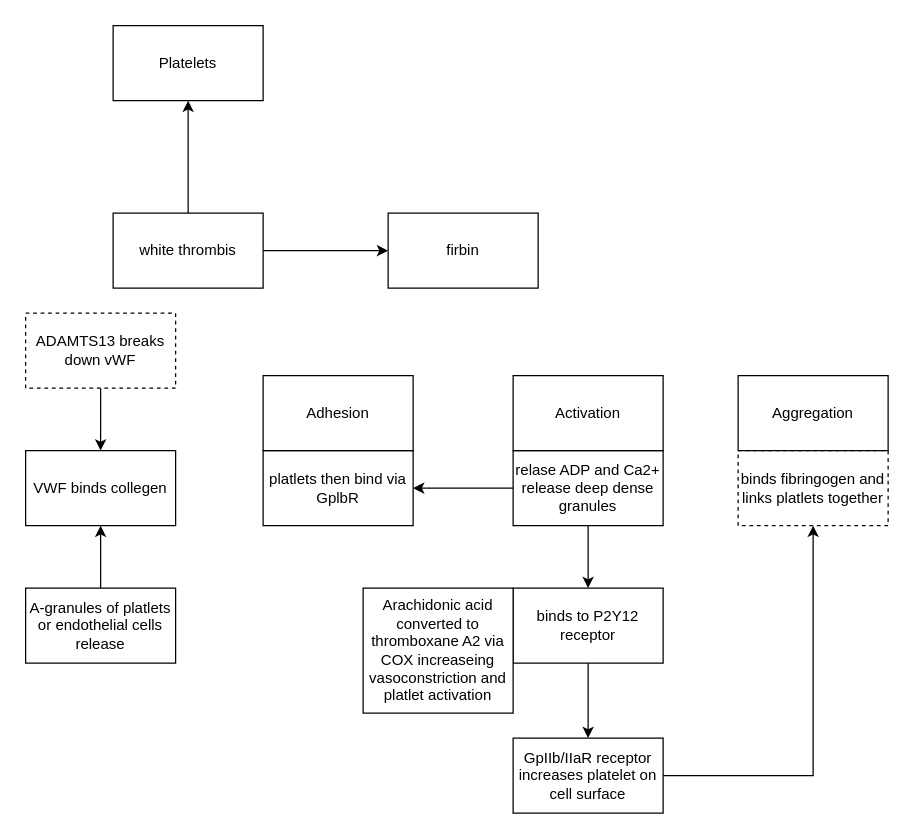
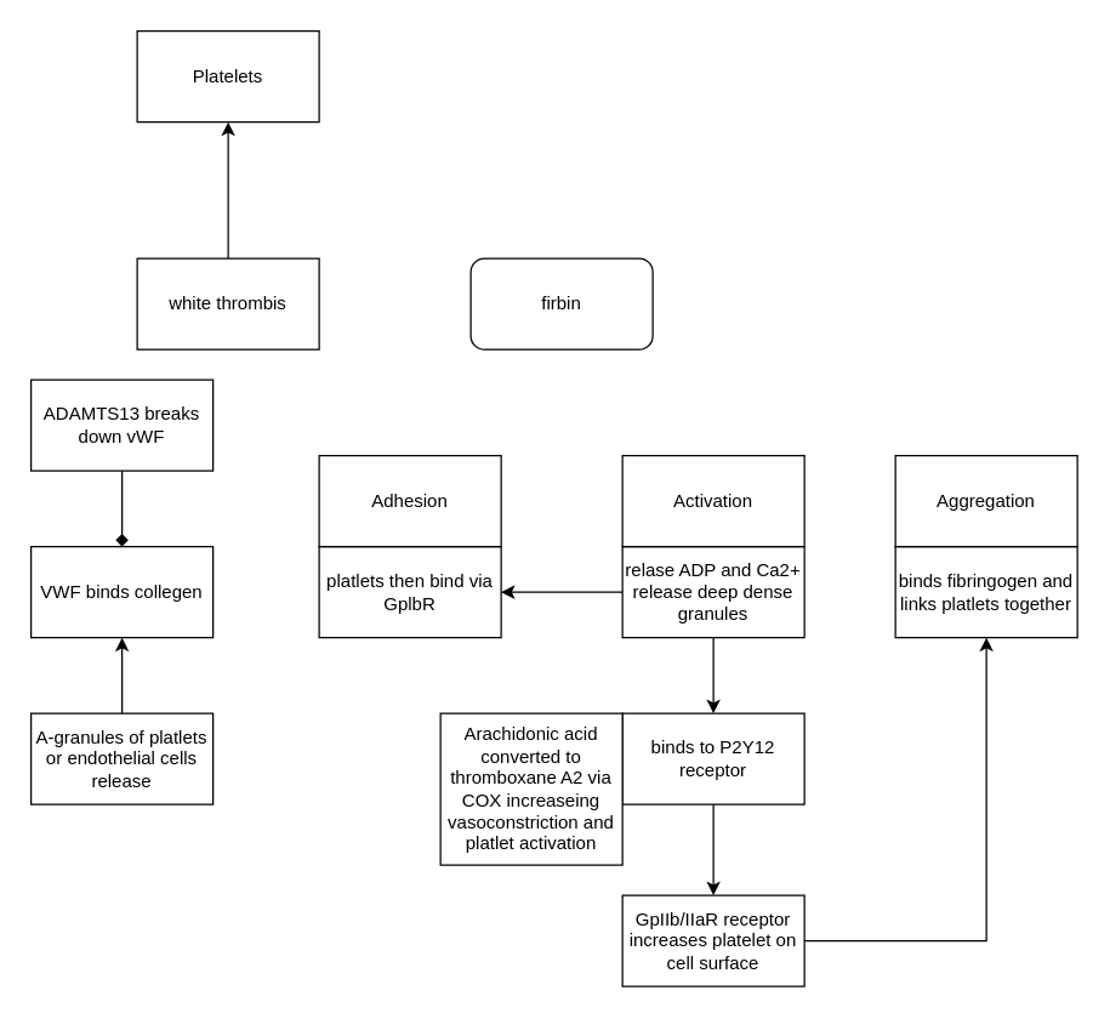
- <mxCell id="4" value="" style="edgeStyle=orthogonalEdgeStyle;rounded=0;orthogonalLoop=1;jettySize=auto;html=1;" edge="1" parent="1" source="5" target="6"><mxGeometry relative="1" as="geometry" /></mxCell>
- <mxCell id="6" value="firbin" style="rounded=0;whiteSpace=wrap;html=1;" vertex="1" parent="1"><mxGeometry x="310" y="170" width="120" height="60" as="geometry" /></mxCell>
+ <mxCell id="6" value="firbin" style="whiteSpace=wrap;html=1;rounded=1;" vertex="1" parent="1"><mxGeometry x="310" y="170" width="120" height="60" as="geometry" /></mxCell>
- <mxCell id="12" value="ADAMTS13 breaks down vWF" style="rounded=0;whiteSpace=wrap;html=1;dashed=1;" vertex="1" parent="1"><mxGeometry x="20" y="250" width="120" height="60" as="geometry" /></mxCell>
+ <mxCell id="12" value="ADAMTS13 breaks down vWF" style="rounded=0;whiteSpace=wrap;html=1;" vertex="1" parent="1"><mxGeometry x="20" y="250" width="120" height="60" as="geometry" /></mxCell>
- <mxCell id="11" value="" style="edgeStyle=orthogonalEdgeStyle;rounded=0;orthogonalLoop=1;jettySize=auto;html=1;" edge="1" parent="1" source="12" target="7"><mxGeometry relative="1" as="geometry" /></mxCell>
+ <mxCell id="11" value="" style="edgeStyle=orthogonalEdgeStyle;rounded=0;orthogonalLoop=1;jettySize=auto;html=1;endArrow=diamond;" edge="1" parent="1" source="12" target="7"><mxGeometry relative="1" as="geometry" /></mxCell>
- <mxCell id="22" value="binds fibringogen and links platlets together" style="rounded=0;whiteSpace=wrap;html=1;dashed=1;" vertex="1" parent="1"><mxGeometry x="590" y="360" width="120" height="60" as="geometry" /></mxCell>
+ <mxCell id="22" value="binds fibringogen and links platlets together" style="rounded=0;whiteSpace=wrap;html=1;" vertex="1" parent="1"><mxGeometry x="590" y="360" width="120" height="60" as="geometry" /></mxCell>
